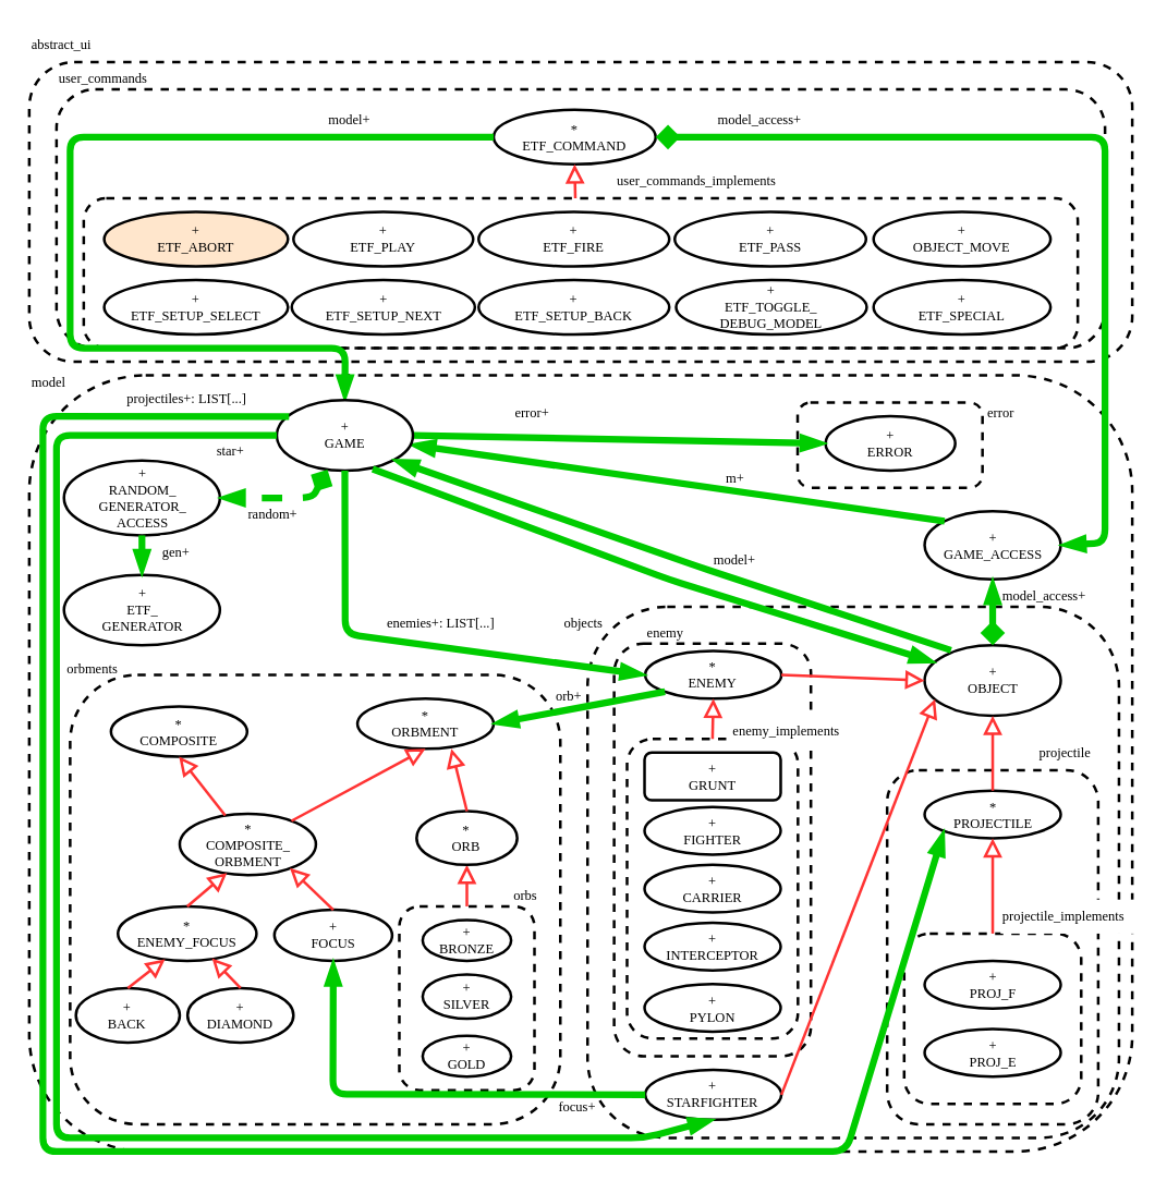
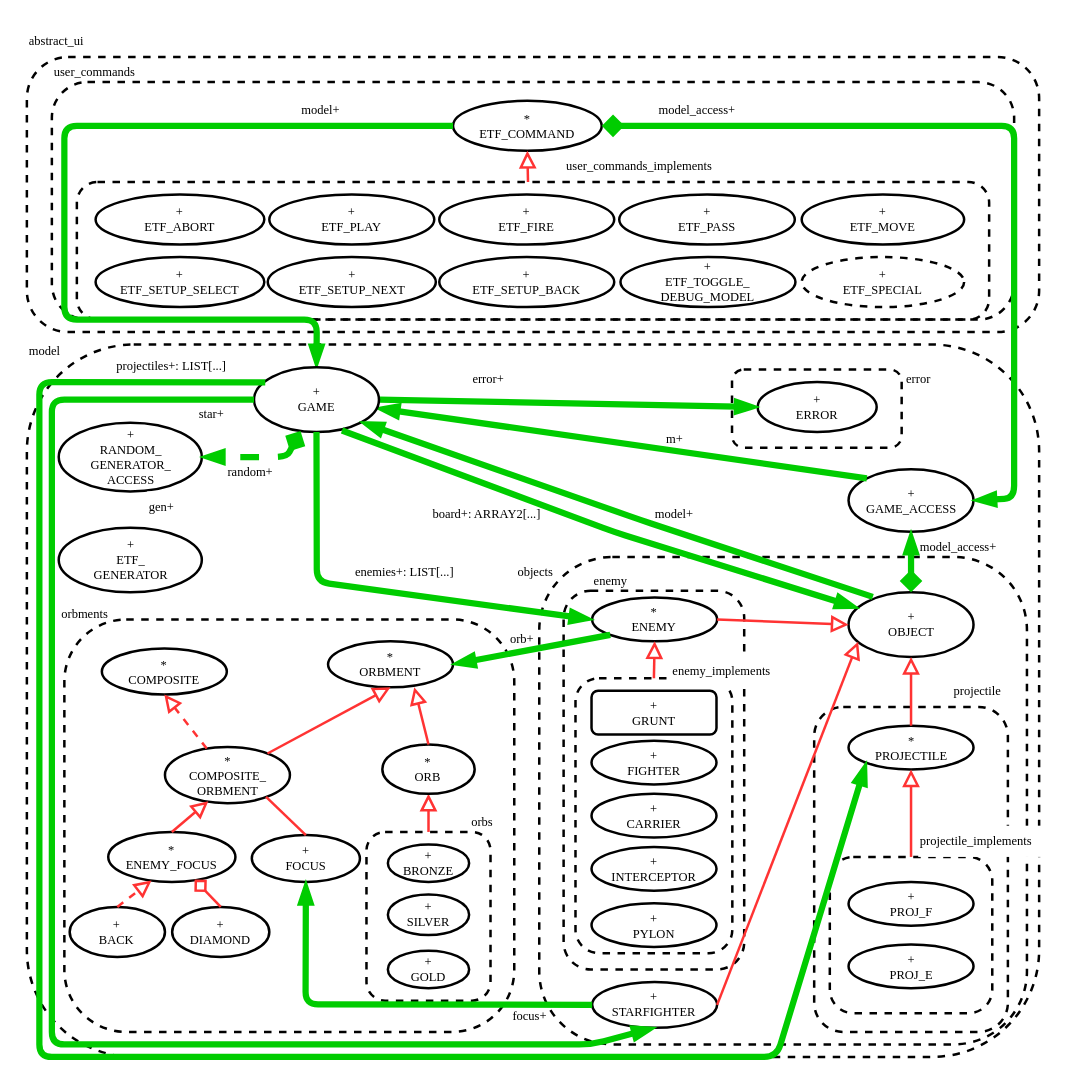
- <mxCell id="12" value="+&lt;br&gt;ETF_ABORT" style="ellipse;whiteSpace=wrap;html=1;rounded=1;fontSize=10;fontFamily=Verdena;strokeWidth=2;fillColor=#ffe6cc;" parent="1" vertex="1"><mxGeometry x="76" y="155" width="135" height="40" as="geometry" /></mxCell>
+ <mxCell id="12" value="+&lt;br&gt;ETF_ABORT" style="ellipse;whiteSpace=wrap;html=1;rounded=1;fontSize=10;fontFamily=Verdena;strokeWidth=2;fillColor=#ffffff;" parent="1" vertex="1"><mxGeometry x="76" y="155" width="135" height="40" as="geometry" /></mxCell>
- <mxCell id="15" value="+&lt;br&gt;OBJECT_MOVE" style="ellipse;whiteSpace=wrap;html=1;rounded=1;fontSize=10;fontFamily=Verdena;strokeWidth=2;fillColor=#ffffff;" parent="1" vertex="1"><mxGeometry x="641" y="155" width="130" height="40" as="geometry" /></mxCell>
+ <mxCell id="15" value="+&lt;br&gt;ETF_MOVE" style="ellipse;whiteSpace=wrap;html=1;rounded=1;fontSize=10;fontFamily=Verdena;strokeWidth=2;fillColor=#ffffff;" parent="1" vertex="1"><mxGeometry x="641" y="155" width="130" height="40" as="geometry" /></mxCell>
- <mxCell id="30" value="+&lt;br&gt;ETF_SPECIAL" style="ellipse;whiteSpace=wrap;html=1;rounded=1;fontSize=10;fontFamily=Verdena;strokeWidth=2;fillColor=#ffffff;" vertex="1" parent="1"><mxGeometry x="641" y="205" width="130" height="40" as="geometry" /></mxCell>
+ <mxCell id="30" value="+&lt;br&gt;ETF_SPECIAL" style="ellipse;whiteSpace=wrap;html=1;rounded=1;fontSize=10;fontFamily=Verdena;strokeWidth=2;fillColor=#ffffff;dashed=1;" vertex="1" parent="1"><mxGeometry x="641" y="205" width="130" height="40" as="geometry" /></mxCell>
- <mxCell id="104" value="" style="endArrow=blockThin;html=1;strokeColor=#00CC00;strokeWidth=5;endFill=1;entryX=0.5;entryY=0;entryDx=0;entryDy=0;exitX=0.5;exitY=1;exitDx=0;exitDy=0;" edge="1" parent="1" source="36" target="35"><mxGeometry width="50" height="50" relative="1" as="geometry"><mxPoint x="497.834" y="517.325" as="sourcePoint" /><mxPoint x="372" y="540.875" as="targetPoint" /></mxGeometry></mxCell>
+ <mxCell id="74" value="board+: ARRAY2[...]" style="text;html=1;fontSize=10;fontFamily=Verdena;fillColor=none;" vertex="1" parent="1"><mxGeometry x="343.88" y="398" width="84" height="20" as="geometry" /></mxCell>
- <mxCell id="93" value="" style="endArrow=block;html=1;strokeColor=#FF3333;strokeWidth=2;endFill=0;endSize=9;entryX=0.5;entryY=1;entryDx=0;entryDy=0;" edge="1" parent="1" source="88" target="87"><mxGeometry width="50" height="50" relative="1" as="geometry"><mxPoint x="362.375" y="615" as="sourcePoint" /><mxPoint x="351" y="569.25" as="targetPoint" /><Array as="points" /></mxGeometry></mxCell>
+ <mxCell id="93" value="" style="endArrow=block;html=1;strokeColor=#FF3333;strokeWidth=2;endFill=0;endSize=9;entryX=0.5;entryY=1;entryDx=0;entryDy=0;dashed=1;" edge="1" parent="1" source="88" target="87"><mxGeometry width="50" height="50" relative="1" as="geometry"><mxPoint x="362.375" y="615" as="sourcePoint" /><mxPoint x="351" y="569.25" as="targetPoint" /><Array as="points" /></mxGeometry></mxCell>
- <mxCell id="95" value="" style="endArrow=block;html=1;strokeColor=#FF3333;strokeWidth=2;endFill=0;endSize=9;entryX=0.809;entryY=0.887;entryDx=0;entryDy=0;entryPerimeter=0;exitX=0.5;exitY=0;exitDx=0;exitDy=0;" edge="1" parent="1" source="94" target="88"><mxGeometry width="50" height="50" relative="1" as="geometry"><mxPoint x="352.375" y="675" as="sourcePoint" /><mxPoint x="352.375" y="644.5" as="targetPoint" /><Array as="points" /></mxGeometry></mxCell>
+ <mxCell id="95" value="" style="endArrow=none;html=1;strokeColor=#FF3333;strokeWidth=2;endFill=0;endSize=9;entryX=0.809;entryY=0.887;entryDx=0;entryDy=0;entryPerimeter=0;exitX=0.5;exitY=0;exitDx=0;exitDy=0;" edge="1" parent="1" source="94" target="88"><mxGeometry width="50" height="50" relative="1" as="geometry"><mxPoint x="352.375" y="675" as="sourcePoint" /><mxPoint x="352.375" y="644.5" as="targetPoint" /><Array as="points" /></mxGeometry></mxCell>
- <mxCell id="103" value="" style="endArrow=block;html=1;strokeColor=#FF3333;strokeWidth=2;endFill=0;endSize=9;entryX=0.679;entryY=0.953;entryDx=0;entryDy=0;entryPerimeter=0;exitX=0.5;exitY=0;exitDx=0;exitDy=0;" edge="1" parent="1" source="101" target="98"><mxGeometry width="50" height="50" relative="1" as="geometry"><mxPoint x="103.375" y="735" as="sourcePoint" /><mxPoint x="125.845" y="713.84" as="targetPoint" /><Array as="points" /></mxGeometry></mxCell>
+ <mxCell id="103" value="" style="endArrow=diamond;html=1;strokeColor=#FF3333;strokeWidth=2;endFill=0;endSize=9;entryX=0.679;entryY=0.953;entryDx=0;entryDy=0;entryPerimeter=0;exitX=0.5;exitY=0;exitDx=0;exitDy=0;" edge="1" parent="1" source="101" target="98"><mxGeometry width="50" height="50" relative="1" as="geometry"><mxPoint x="103.375" y="735" as="sourcePoint" /><mxPoint x="125.845" y="713.84" as="targetPoint" /><Array as="points" /></mxGeometry></mxCell>
- <mxCell id="102" value="" style="endArrow=block;html=1;strokeColor=#FF3333;strokeWidth=2;endFill=0;endSize=9;entryX=0.34;entryY=0.971;entryDx=0;entryDy=0;entryPerimeter=0;exitX=0.5;exitY=0;exitDx=0;exitDy=0;" edge="1" parent="1" source="100" target="98"><mxGeometry width="50" height="50" relative="1" as="geometry"><mxPoint x="142.125" y="675" as="sourcePoint" /><mxPoint x="176.2" y="650.38" as="targetPoint" /><Array as="points" /></mxGeometry></mxCell>
+ <mxCell id="102" value="" style="endArrow=block;html=1;strokeColor=#FF3333;strokeWidth=2;endFill=0;endSize=9;entryX=0.34;entryY=0.971;entryDx=0;entryDy=0;entryPerimeter=0;exitX=0.5;exitY=0;exitDx=0;exitDy=0;dashed=1;" edge="1" parent="1" source="100" target="98"><mxGeometry width="50" height="50" relative="1" as="geometry"><mxPoint x="142.125" y="675" as="sourcePoint" /><mxPoint x="176.2" y="650.38" as="targetPoint" /><Array as="points" /></mxGeometry></mxCell>
